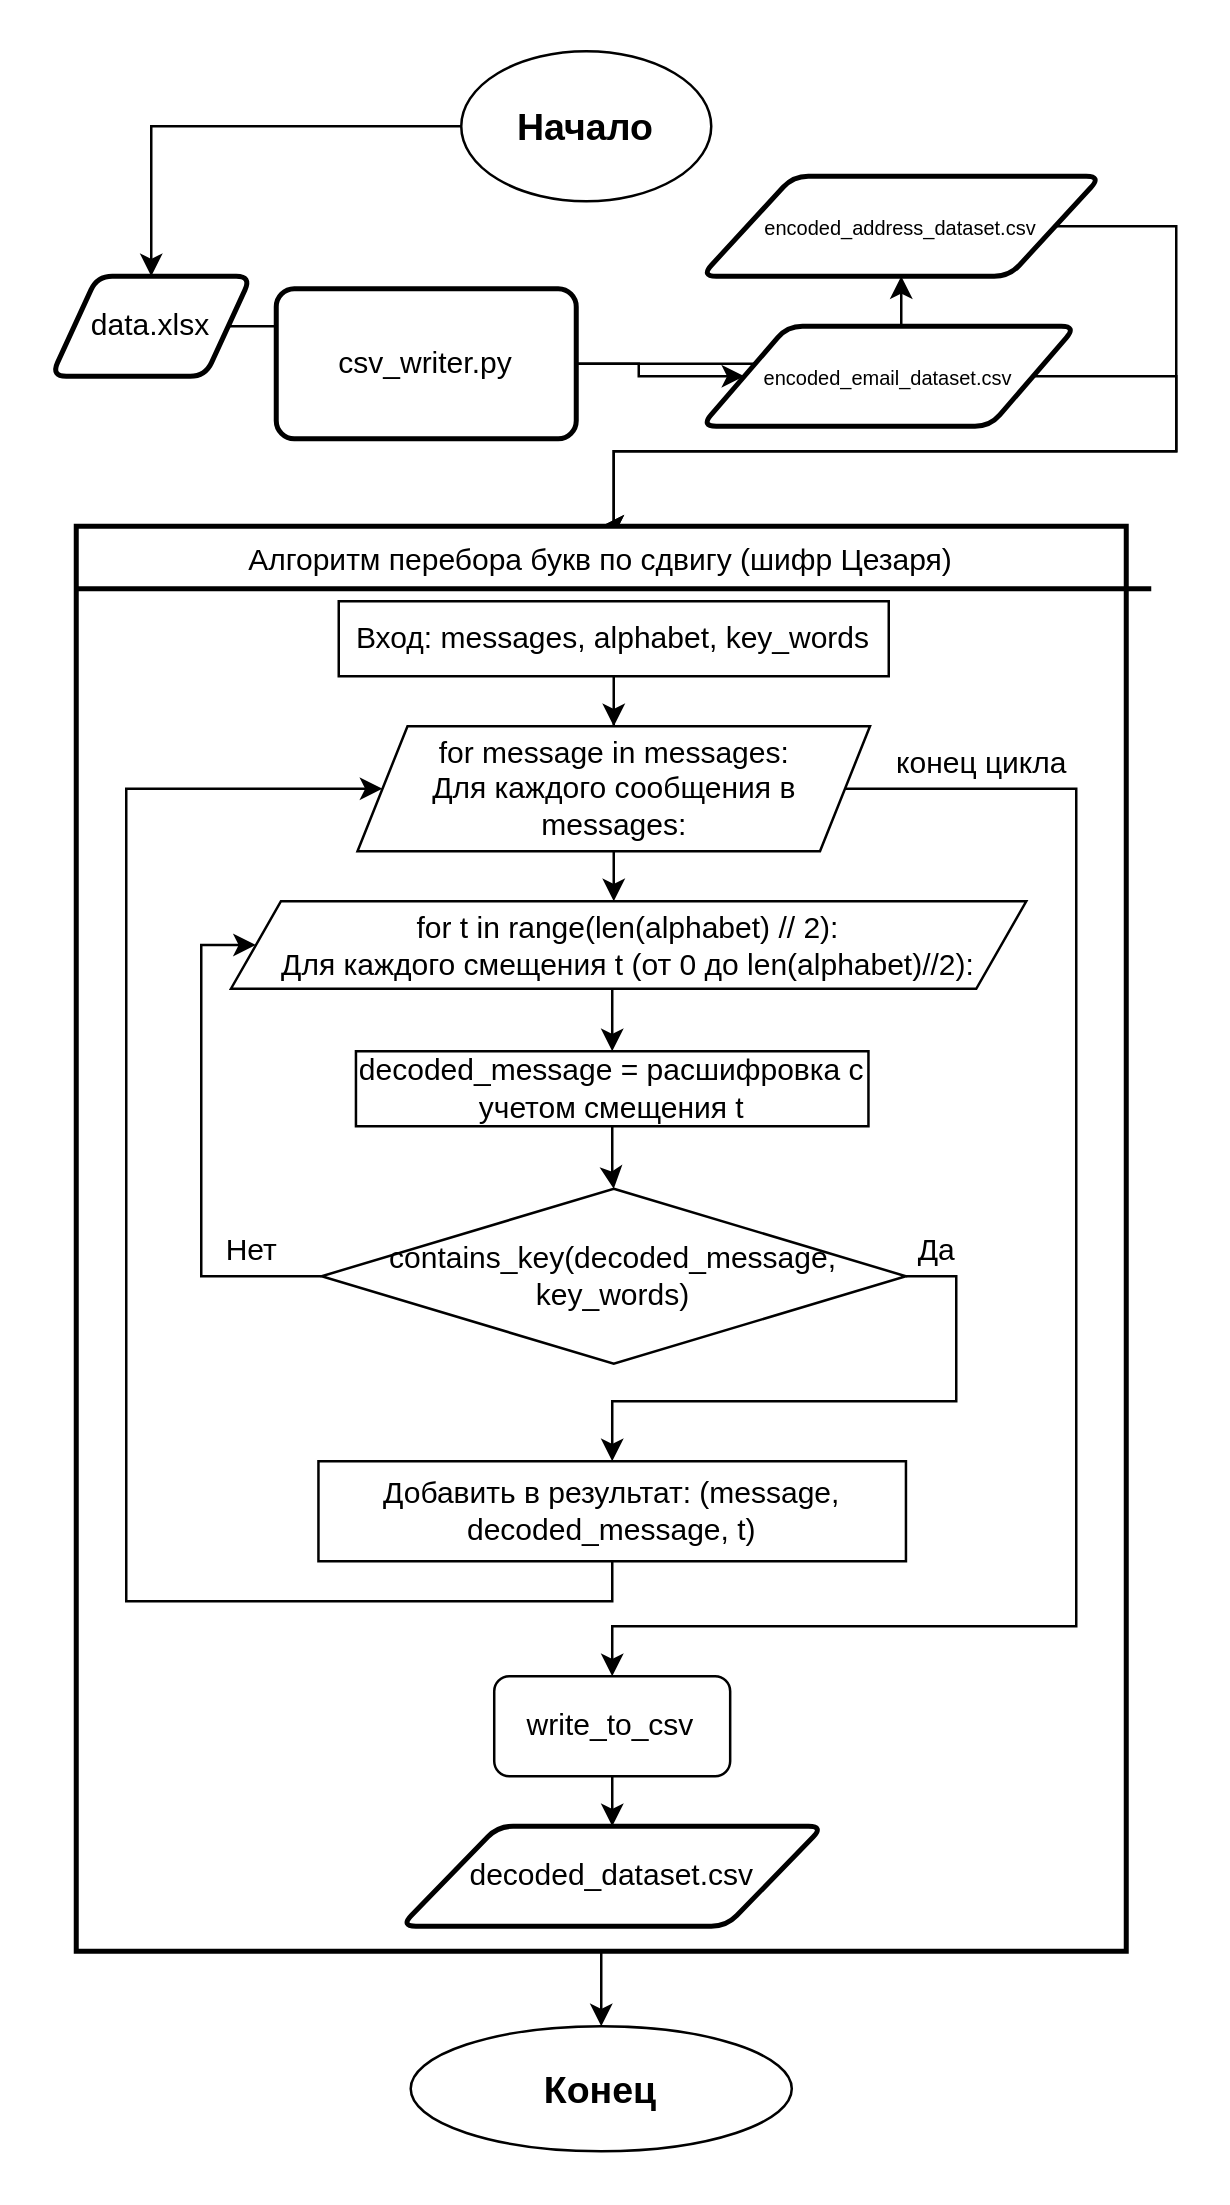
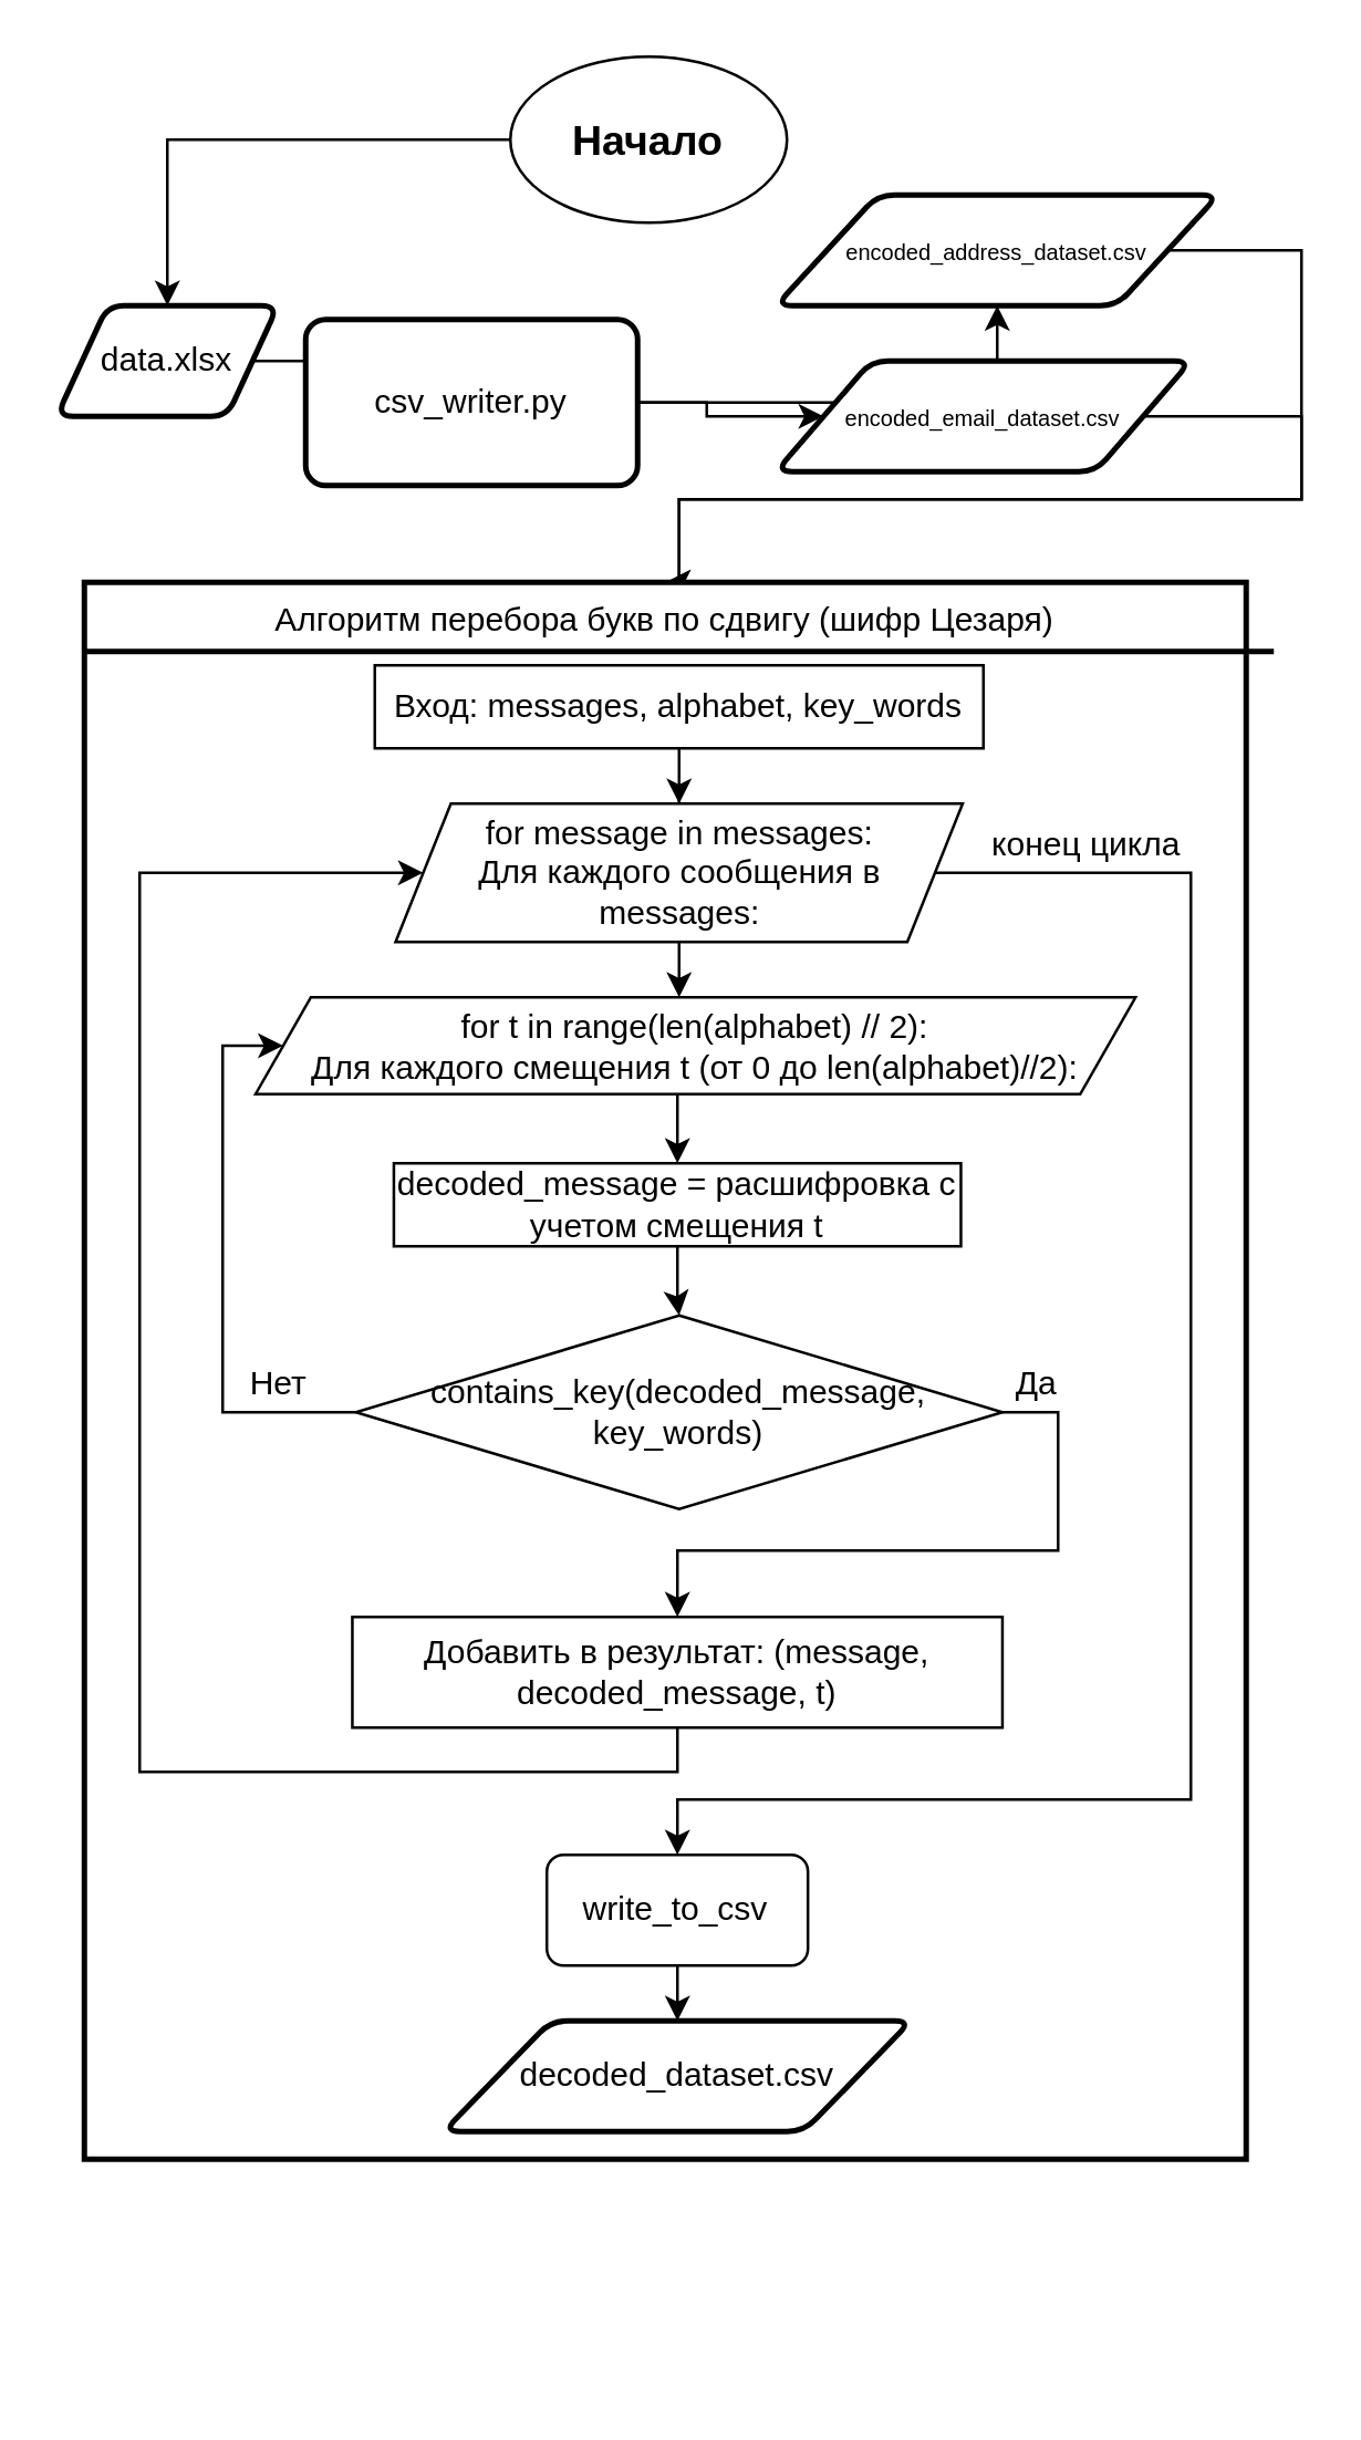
- <mxCell id="13" style="edgeStyle=orthogonalEdgeStyle;rounded=0;orthogonalLoop=1;jettySize=auto;html=1;exitX=0.5;exitY=1;exitDx=0;exitDy=0;entryX=0.5;entryY=0;entryDx=0;entryDy=0;" edge="1" parent="1" source="14" target="36"><mxGeometry relative="1" as="geometry" /></mxCell>
- <mxCell id="36" value="&lt;font style=&quot;font-size: 15px;&quot;&gt;&lt;b&gt;Конец&lt;/b&gt;&lt;/font&gt;" style="ellipse;whiteSpace=wrap;html=1;" vertex="1" parent="1"><mxGeometry x="163.79" y="810" width="152.43" height="50" as="geometry" /></mxCell>
